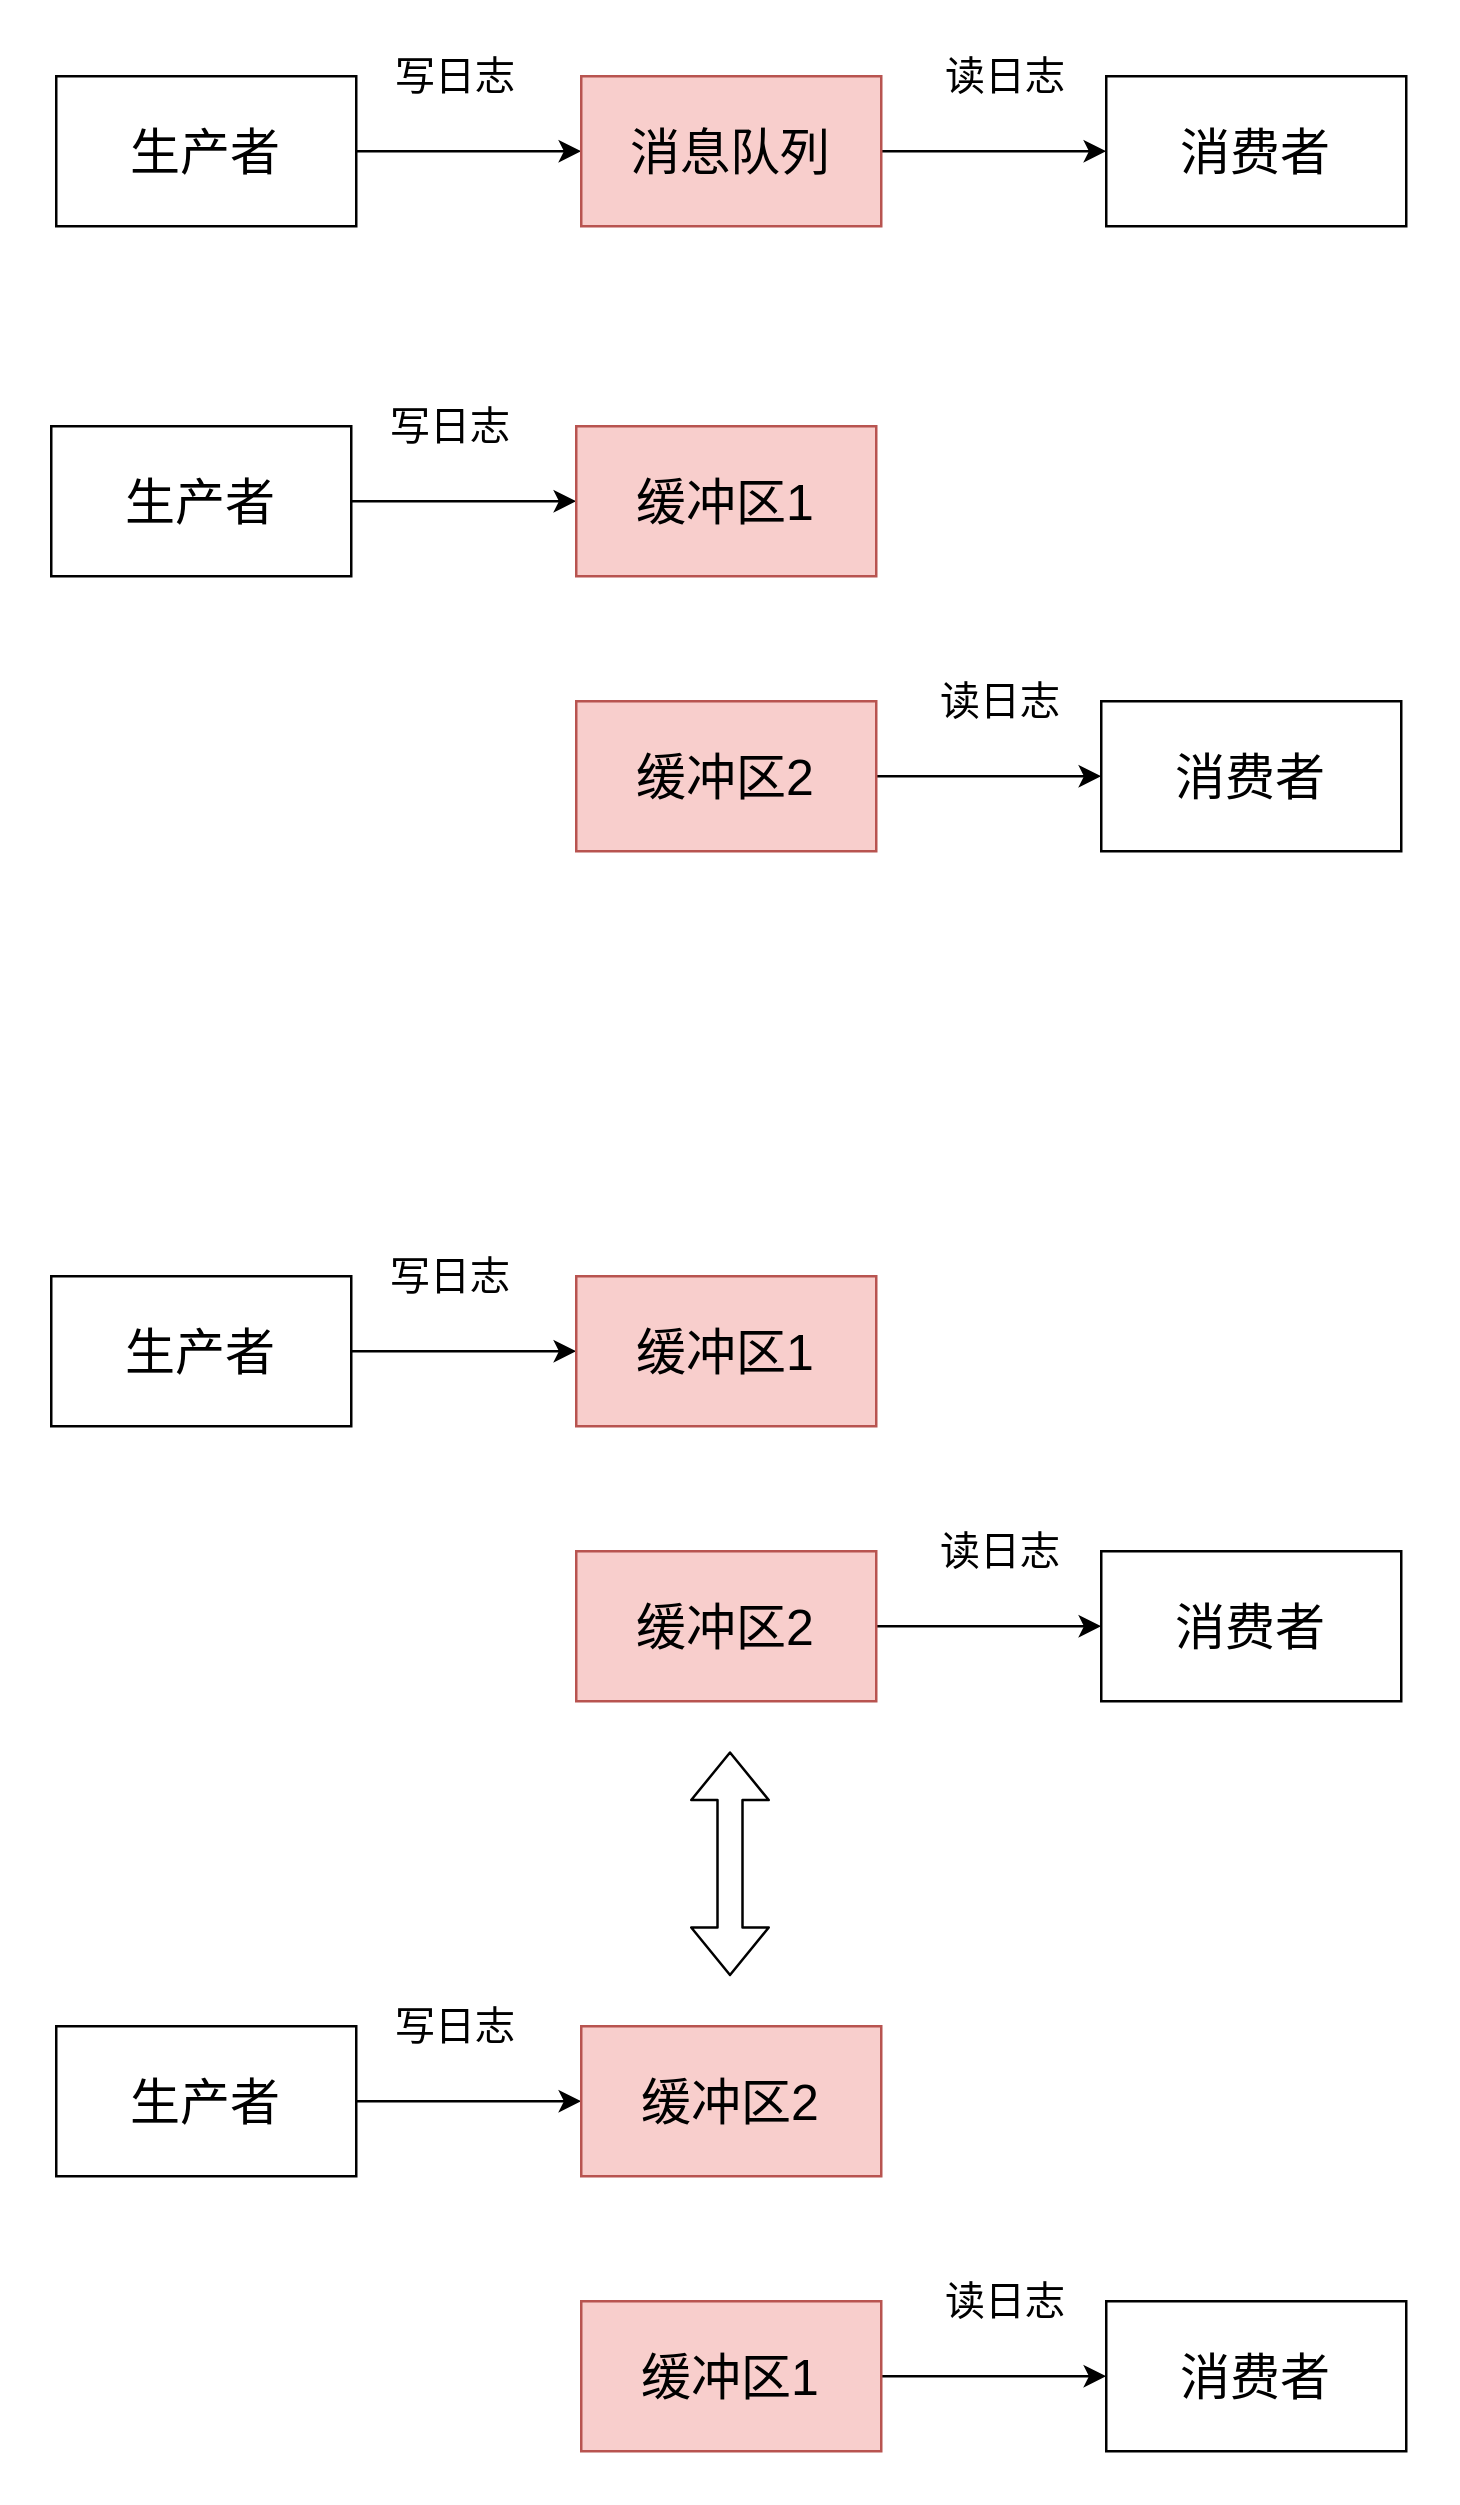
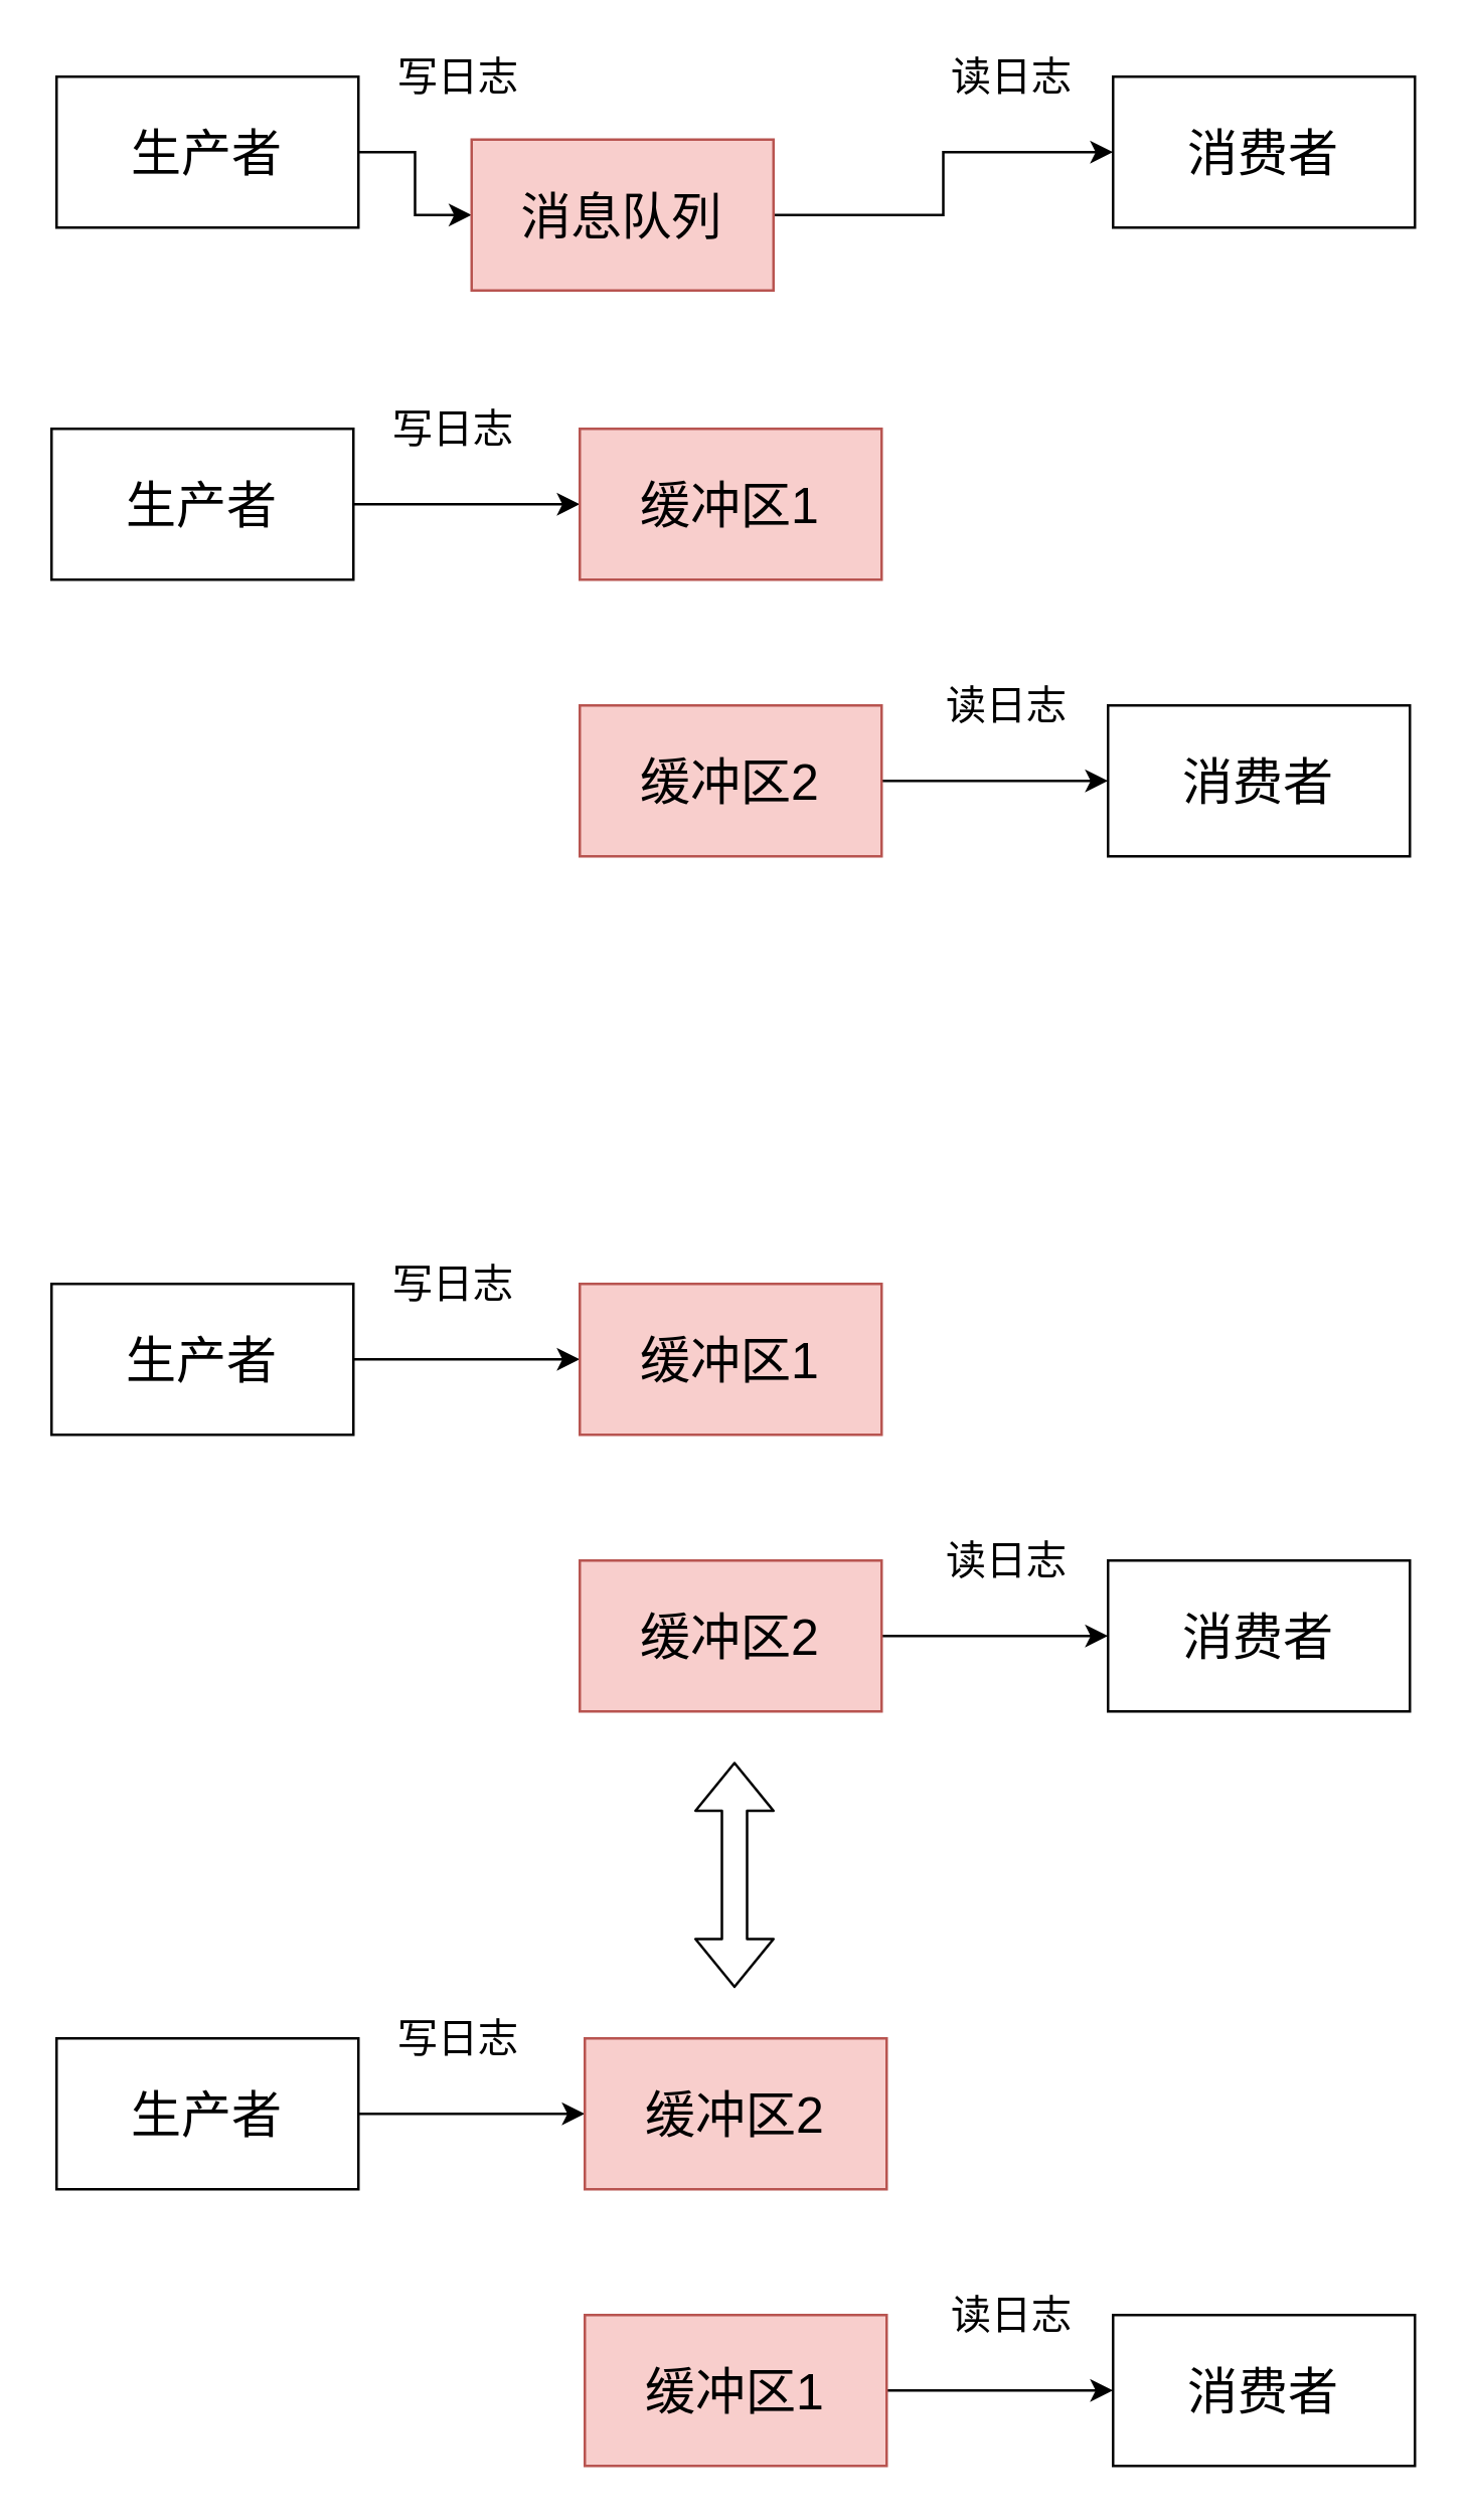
- <mxCell id="5" value="&lt;font style=&quot;font-size: 20px&quot;&gt;消息队列&lt;/font&gt;" style="rounded=0;whiteSpace=wrap;html=1;fillColor=#f8cecc;strokeColor=#b85450;" vertex="1" parent="1"><mxGeometry x="232" y="30" width="120" height="60" as="geometry" /></mxCell>
+ <mxCell id="5" value="&lt;font style=&quot;font-size: 20px&quot;&gt;消息队列&lt;/font&gt;" style="rounded=0;whiteSpace=wrap;html=1;fillColor=#f8cecc;strokeColor=#b85450;" vertex="1" parent="1"><mxGeometry x="187" y="55" width="120" height="60" as="geometry" /></mxCell>
